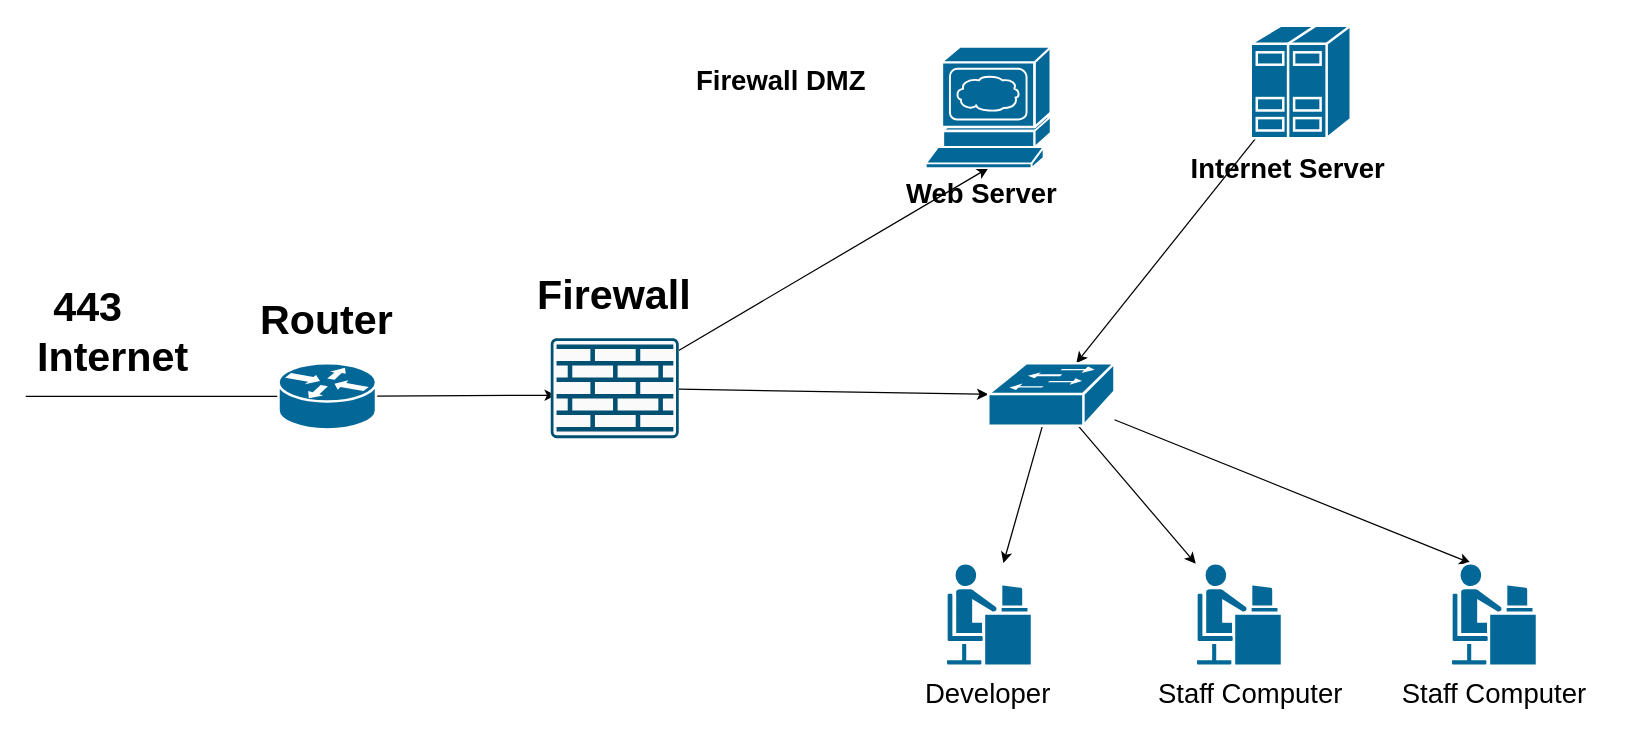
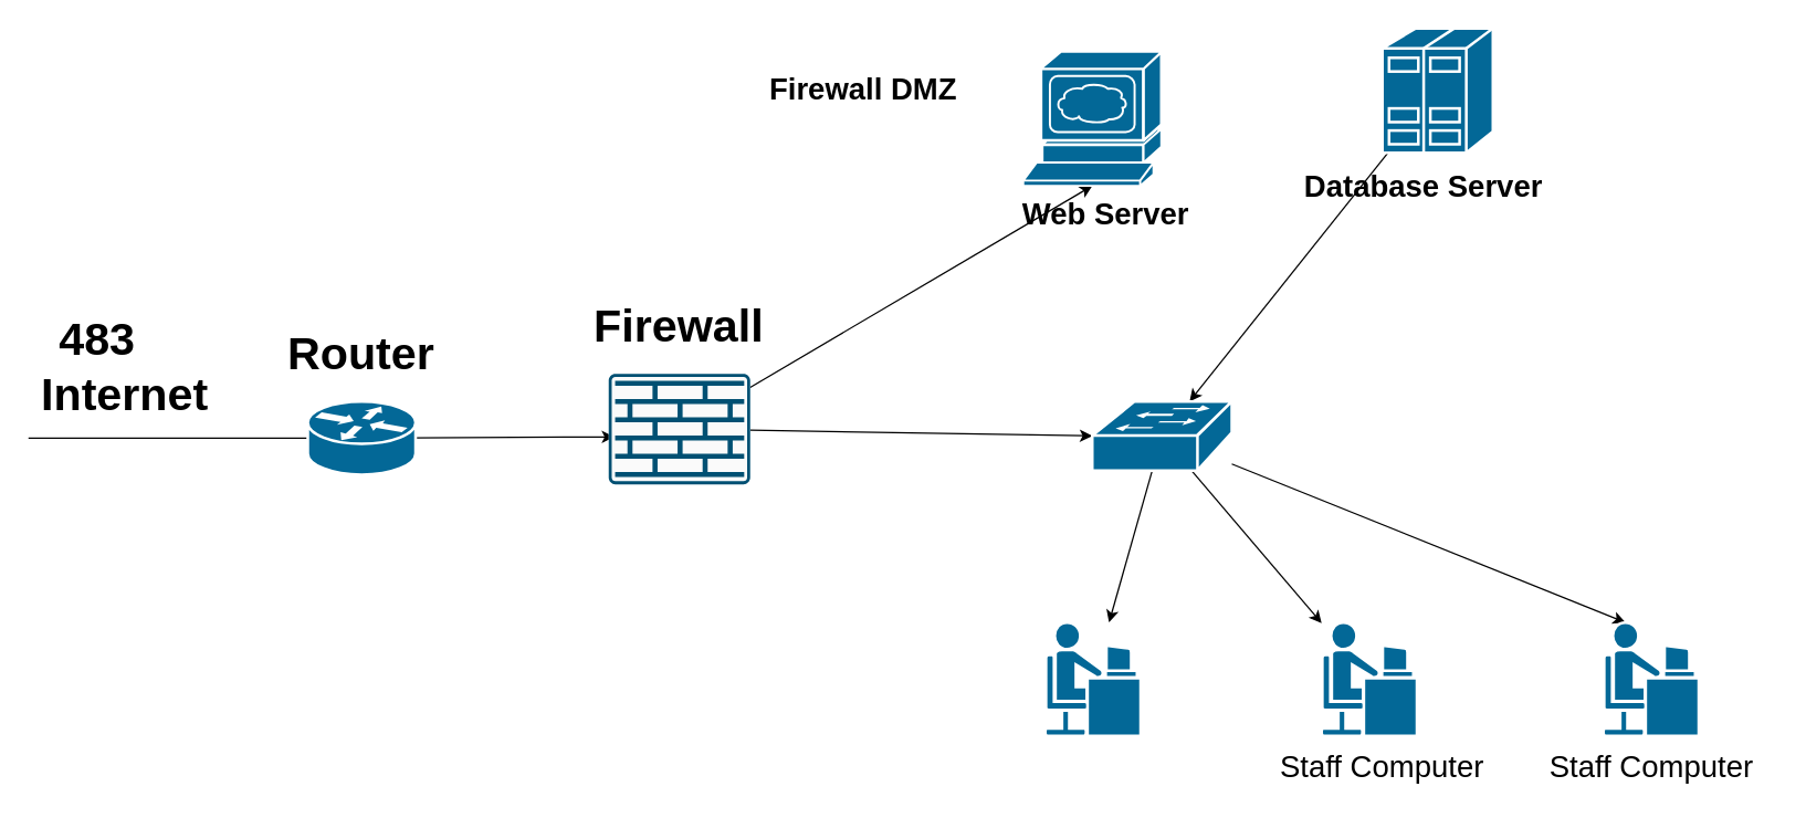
- <mxCell id="14" value="Internet Server" style="text;strokeColor=none;align=center;fillColor=none;html=1;verticalAlign=middle;whiteSpace=wrap;rounded=0;fontStyle=1;fontSize=22;" vertex="1" parent="1"><mxGeometry x="920" y="120" width="220" height="30" as="geometry" /></mxCell>
+ <mxCell id="14" value="Database Server" style="text;strokeColor=none;align=center;fillColor=none;html=1;verticalAlign=middle;whiteSpace=wrap;rounded=0;fontStyle=1;fontSize=22;" vertex="1" parent="1"><mxGeometry x="920" y="120" width="220" height="30" as="geometry" /></mxCell>
- <mxCell id="13" value="Web Server" style="text;strokeColor=none;align=center;fillColor=none;html=1;verticalAlign=middle;whiteSpace=wrap;rounded=0;fontStyle=1;fontSize=22;" vertex="1" parent="1"><mxGeometry x="675" y="140" width="220" height="30" as="geometry" /></mxCell>
+ <mxCell id="13" value="Web Server" style="text;strokeColor=none;align=center;fillColor=none;html=1;verticalAlign=middle;whiteSpace=wrap;rounded=0;fontStyle=1;fontSize=22;" vertex="1" parent="1"><mxGeometry x="690" y="140" width="220" height="30" as="geometry" /></mxCell>
- <mxCell id="25" value="443" style="text;strokeColor=none;align=center;fillColor=none;html=1;verticalAlign=middle;whiteSpace=wrap;rounded=0;fontStyle=1;fontSize=33;" vertex="1" parent="1"><mxGeometry x="30" y="230" width="80" height="30" as="geometry" /></mxCell>
+ <mxCell id="25" value="483" style="text;strokeColor=none;align=center;fillColor=none;html=1;verticalAlign=middle;whiteSpace=wrap;rounded=0;fontStyle=1;fontSize=33;" vertex="1" parent="1"><mxGeometry x="30" y="230" width="80" height="30" as="geometry" /></mxCell>
- <mxCell id="22" value="Developer" style="text;strokeColor=none;align=center;fillColor=none;html=1;verticalAlign=middle;whiteSpace=wrap;rounded=0;fontSize=22;" vertex="1" parent="1"><mxGeometry x="725.25" y="540" width="129.5" height="30" as="geometry" /></mxCell>
